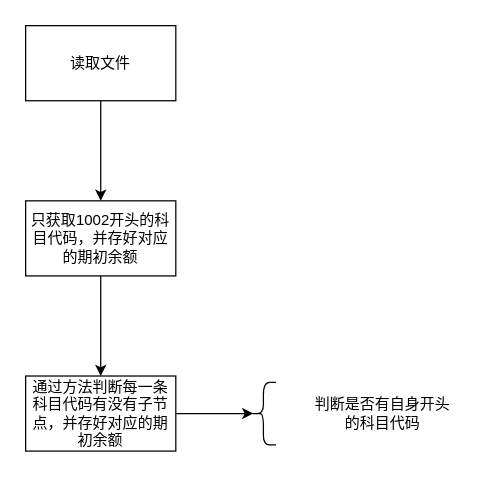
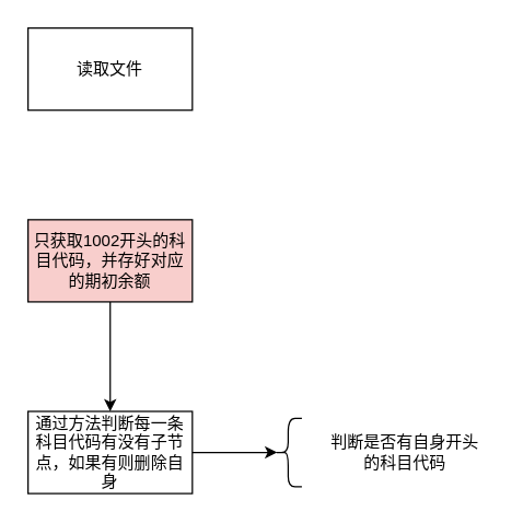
- <mxCell id="2" value="" style="edgeStyle=orthogonalEdgeStyle;rounded=0;orthogonalLoop=1;jettySize=auto;html=1;" edge="1" parent="1" source="3" target="5"><mxGeometry relative="1" as="geometry" /></mxCell>
- <mxCell id="5" value="只获取1002开头的科目代码，并存好对应的期初余额" style="rounded=0;whiteSpace=wrap;html=1;" vertex="1" parent="1"><mxGeometry x="20" y="160" width="120" height="60" as="geometry" /></mxCell>
+ <mxCell id="5" value="只获取1002开头的科目代码，并存好对应的期初余额" style="rounded=0;whiteSpace=wrap;html=1;fillColor=#f8cecc;" vertex="1" parent="1"><mxGeometry x="20" y="160" width="120" height="60" as="geometry" /></mxCell>
- <mxCell id="6" value="通过方法判断每一条科目代码有没有子节点，并存好对应的期初余额" style="rounded=0;whiteSpace=wrap;html=1;" vertex="1" parent="1"><mxGeometry x="20" y="300" width="120" height="60" as="geometry" /></mxCell>
+ <mxCell id="6" value="通过方法判断每一条科目代码有没有子节点，如果有则删除自身" style="rounded=0;whiteSpace=wrap;html=1;" vertex="1" parent="1"><mxGeometry x="20" y="300" width="120" height="60" as="geometry" /></mxCell>
- <mxCell id="9" value="判断是否有自身开头&lt;div&gt;的科目代码&lt;/div&gt;" style="text;html=1;align=center;verticalAlign=middle;resizable=0;points=[];autosize=1;strokeColor=none;fillColor=none;" vertex="1" parent="1"><mxGeometry x="240" y="310" width="130" height="40" as="geometry" /></mxCell>
+ <mxCell id="9" value="判断是否有自身开头&lt;div&gt;的科目代码&lt;/div&gt;" style="text;html=1;align=center;verticalAlign=middle;resizable=0;points=[];autosize=1;strokeColor=none;fillColor=none;" vertex="1" parent="1"><mxGeometry x="230" y="310" width="130" height="40" as="geometry" /></mxCell>
